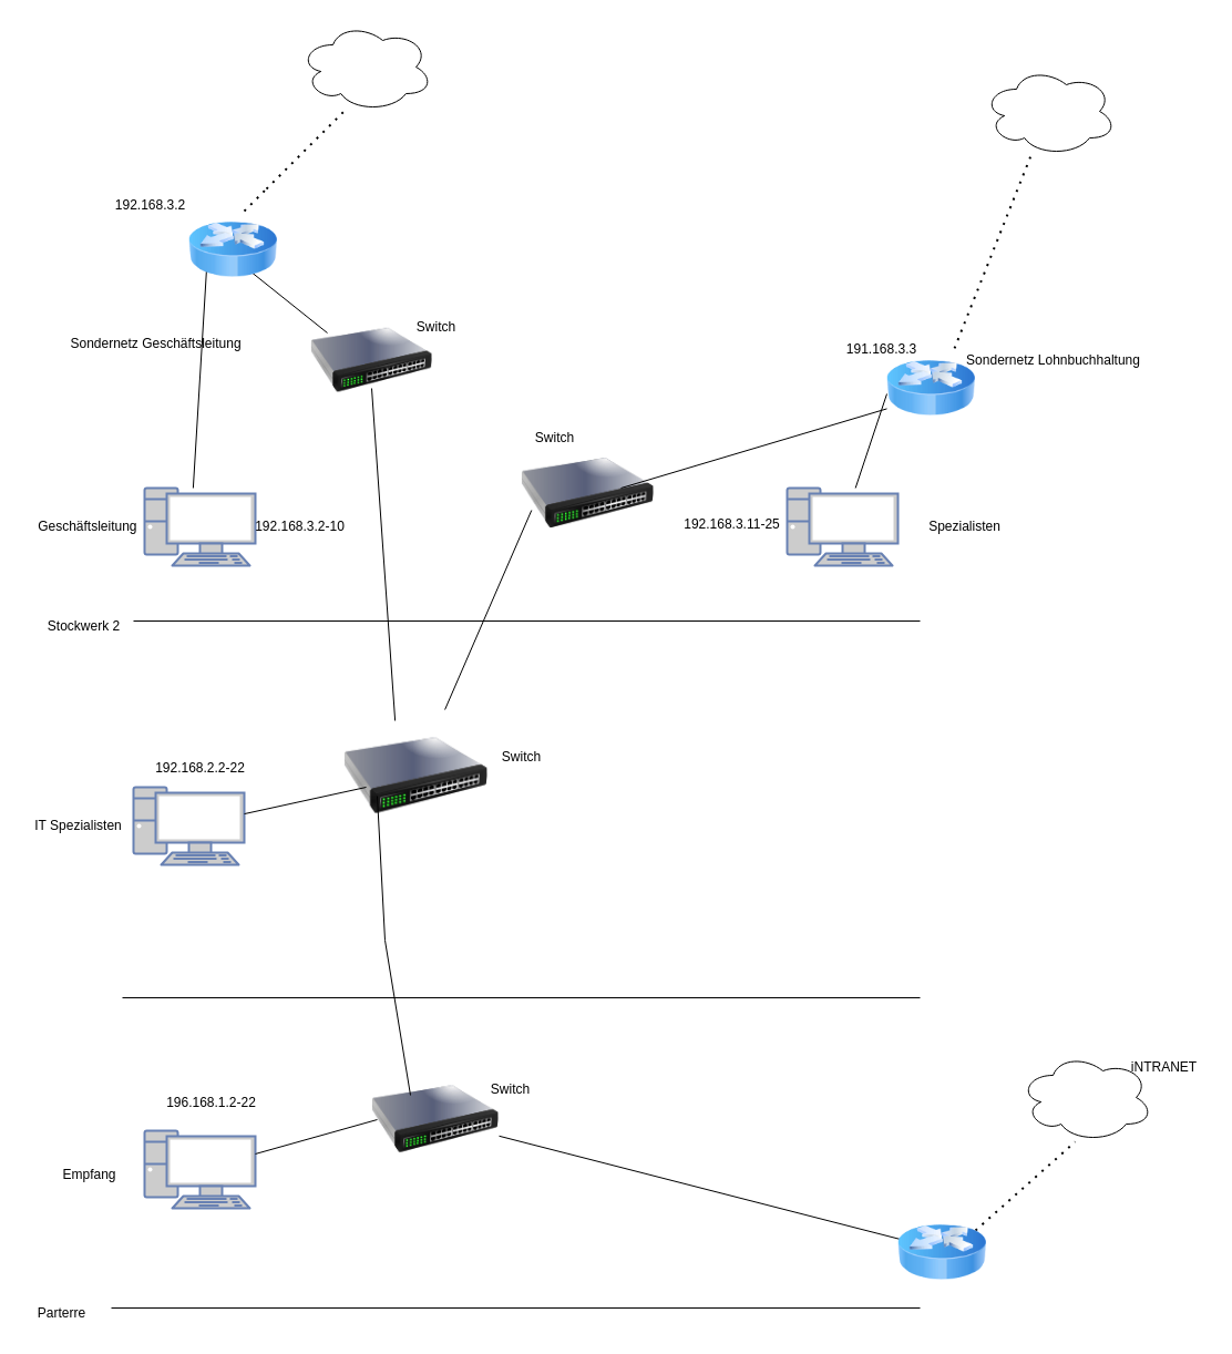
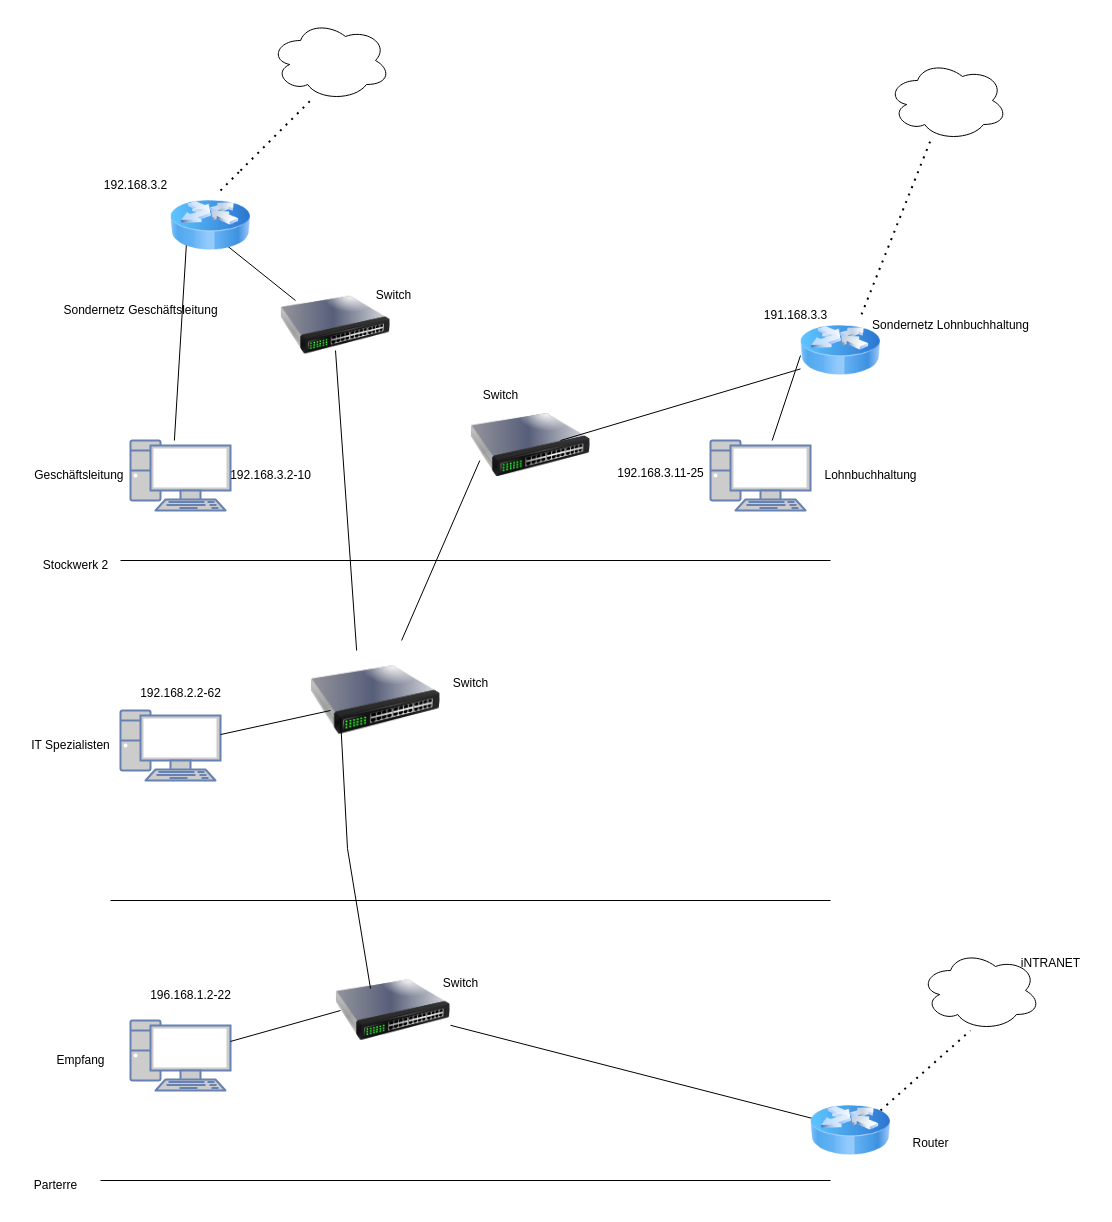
- <mxCell id="12" value="Spezialisten" style="text;html=1;align=center;verticalAlign=middle;resizable=0;points=[];autosize=1;strokeColor=none;fillColor=none;" vertex="1" parent="1"><mxGeometry x="810" y="460" width="120" height="30" as="geometry" /></mxCell>
+ <mxCell id="12" value="Lohnbuchhaltung" style="text;html=1;align=center;verticalAlign=middle;resizable=0;points=[];autosize=1;strokeColor=none;fillColor=none;" vertex="1" parent="1"><mxGeometry x="810" y="460" width="120" height="30" as="geometry" /></mxCell>
- <mxCell id="32" value="192.168.2.2-22" style="text;html=1;align=center;verticalAlign=middle;resizable=0;points=[];autosize=1;strokeColor=none;fillColor=none;" vertex="1" parent="1"><mxGeometry x="130" y="678" width="100" height="30" as="geometry" /></mxCell>
+ <mxCell id="32" value="192.168.2.2-62" style="text;html=1;align=center;verticalAlign=middle;resizable=0;points=[];autosize=1;strokeColor=none;fillColor=none;" vertex="1" parent="1"><mxGeometry x="130" y="678" width="100" height="30" as="geometry" /></mxCell>
+ <mxCell id="49" value="Router" style="text;html=1;align=center;verticalAlign=middle;resizable=0;points=[];autosize=1;strokeColor=none;fillColor=none;" vertex="1" parent="1"><mxGeometry x="900" y="1128" width="60" height="30" as="geometry" /></mxCell>
